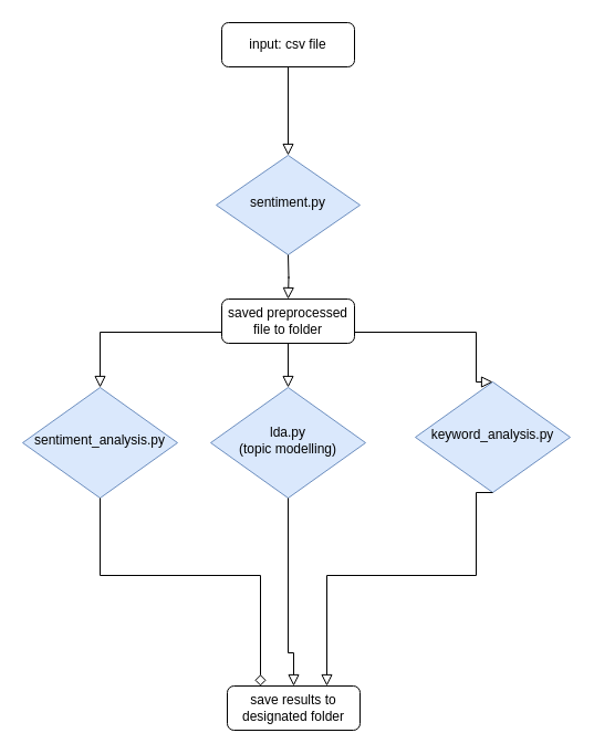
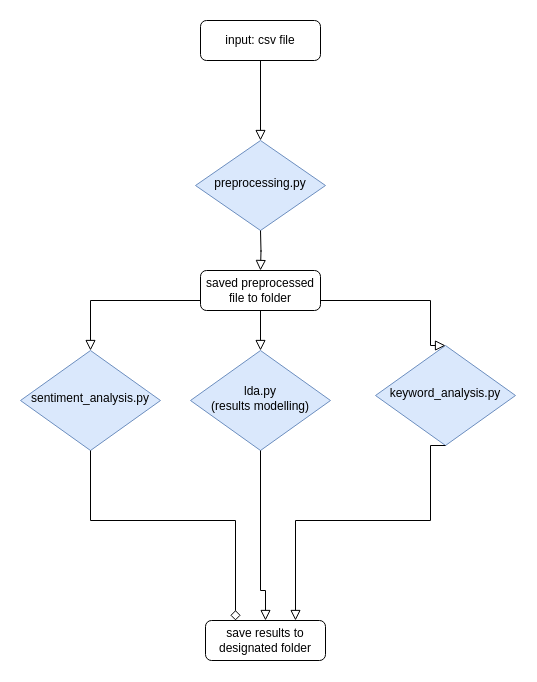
- <mxCell id="4" value="sentiment.py" style="rhombus;whiteSpace=wrap;html=1;shadow=0;fontFamily=Helvetica;fontSize=12;align=center;strokeWidth=1;spacing=6;spacingTop=-4;fillColor=#dae8fc;strokeColor=#6c8ebf;" parent="1" vertex="1"><mxGeometry x="195" y="140" width="130" height="90" as="geometry" /></mxCell>
+ <mxCell id="4" value="preprocessing.py" style="rhombus;whiteSpace=wrap;html=1;shadow=0;fontFamily=Helvetica;fontSize=12;align=center;strokeWidth=1;spacing=6;spacingTop=-4;fillColor=#dae8fc;strokeColor=#6c8ebf;" parent="1" vertex="1"><mxGeometry x="195" y="140" width="130" height="90" as="geometry" /></mxCell>
- <mxCell id="9" value="lda.py&lt;br&gt;(topic modelling)" style="rhombus;whiteSpace=wrap;html=1;shadow=0;fontFamily=Helvetica;fontSize=12;align=center;strokeWidth=1;spacing=6;spacingTop=-4;fillColor=#dae8fc;strokeColor=#6c8ebf;" vertex="1" parent="1"><mxGeometry x="190" y="350" width="140" height="100" as="geometry" /></mxCell>
+ <mxCell id="9" value="lda.py&lt;br&gt;(results modelling)" style="rhombus;whiteSpace=wrap;html=1;shadow=0;fontFamily=Helvetica;fontSize=12;align=center;strokeWidth=1;spacing=6;spacingTop=-4;fillColor=#dae8fc;strokeColor=#6c8ebf;" vertex="1" parent="1"><mxGeometry x="190" y="350" width="140" height="100" as="geometry" /></mxCell>
